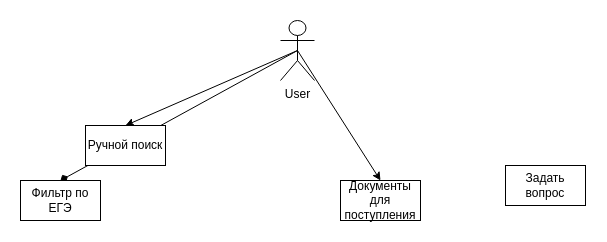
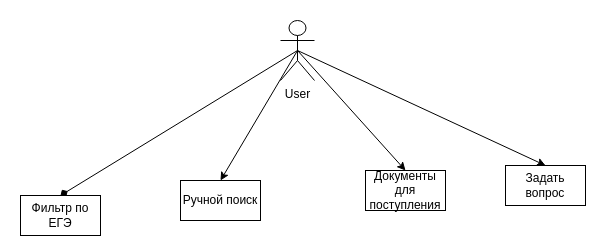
+ <mxCell id="5" style="edgeStyle=none;html=1;entryX=0.5;entryY=0;entryDx=0;entryDy=0;exitX=0.5;exitY=0.5;exitDx=0;exitDy=0;exitPerimeter=0;" parent="1" source="6" target="10" edge="1"><mxGeometry relative="1" as="geometry" /></mxCell>
- <mxCell id="8" value="Ручной поиск" style="whiteSpace=wrap;html=1;" parent="1" vertex="1"><mxGeometry x="85" y="125" width="80" height="40" as="geometry" /></mxCell>
+ <mxCell id="8" value="Ручной поиск" style="whiteSpace=wrap;html=1;" parent="1" vertex="1"><mxGeometry x="180" y="180" width="80" height="40" as="geometry" /></mxCell>
- <mxCell id="7" value="Фильтр по ЕГЭ" style="whiteSpace=wrap;html=1;" parent="1" vertex="1"><mxGeometry x="20" y="180" width="80" height="40" as="geometry" /></mxCell>
+ <mxCell id="7" value="Фильтр по ЕГЭ" style="whiteSpace=wrap;html=1;" parent="1" vertex="1"><mxGeometry x="20" y="195" width="80" height="40" as="geometry" /></mxCell>
- <mxCell id="9" value="Документы для поступления" style="whiteSpace=wrap;html=1;" parent="1" vertex="1"><mxGeometry x="340" y="180" width="80" height="40" as="geometry" /></mxCell>
+ <mxCell id="9" value="Документы для поступления" style="whiteSpace=wrap;html=1;" parent="1" vertex="1"><mxGeometry x="365" y="170" width="80" height="40" as="geometry" /></mxCell>
